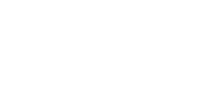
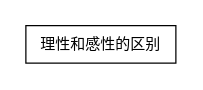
+ <mxCell id="2" value="理性和感性的区别" style="rounded=0;whiteSpace=wrap;html=1;" vertex="1" parent="1"><mxGeometry x="20" y="20" width="120" height="30" as="geometry" /></mxCell>
